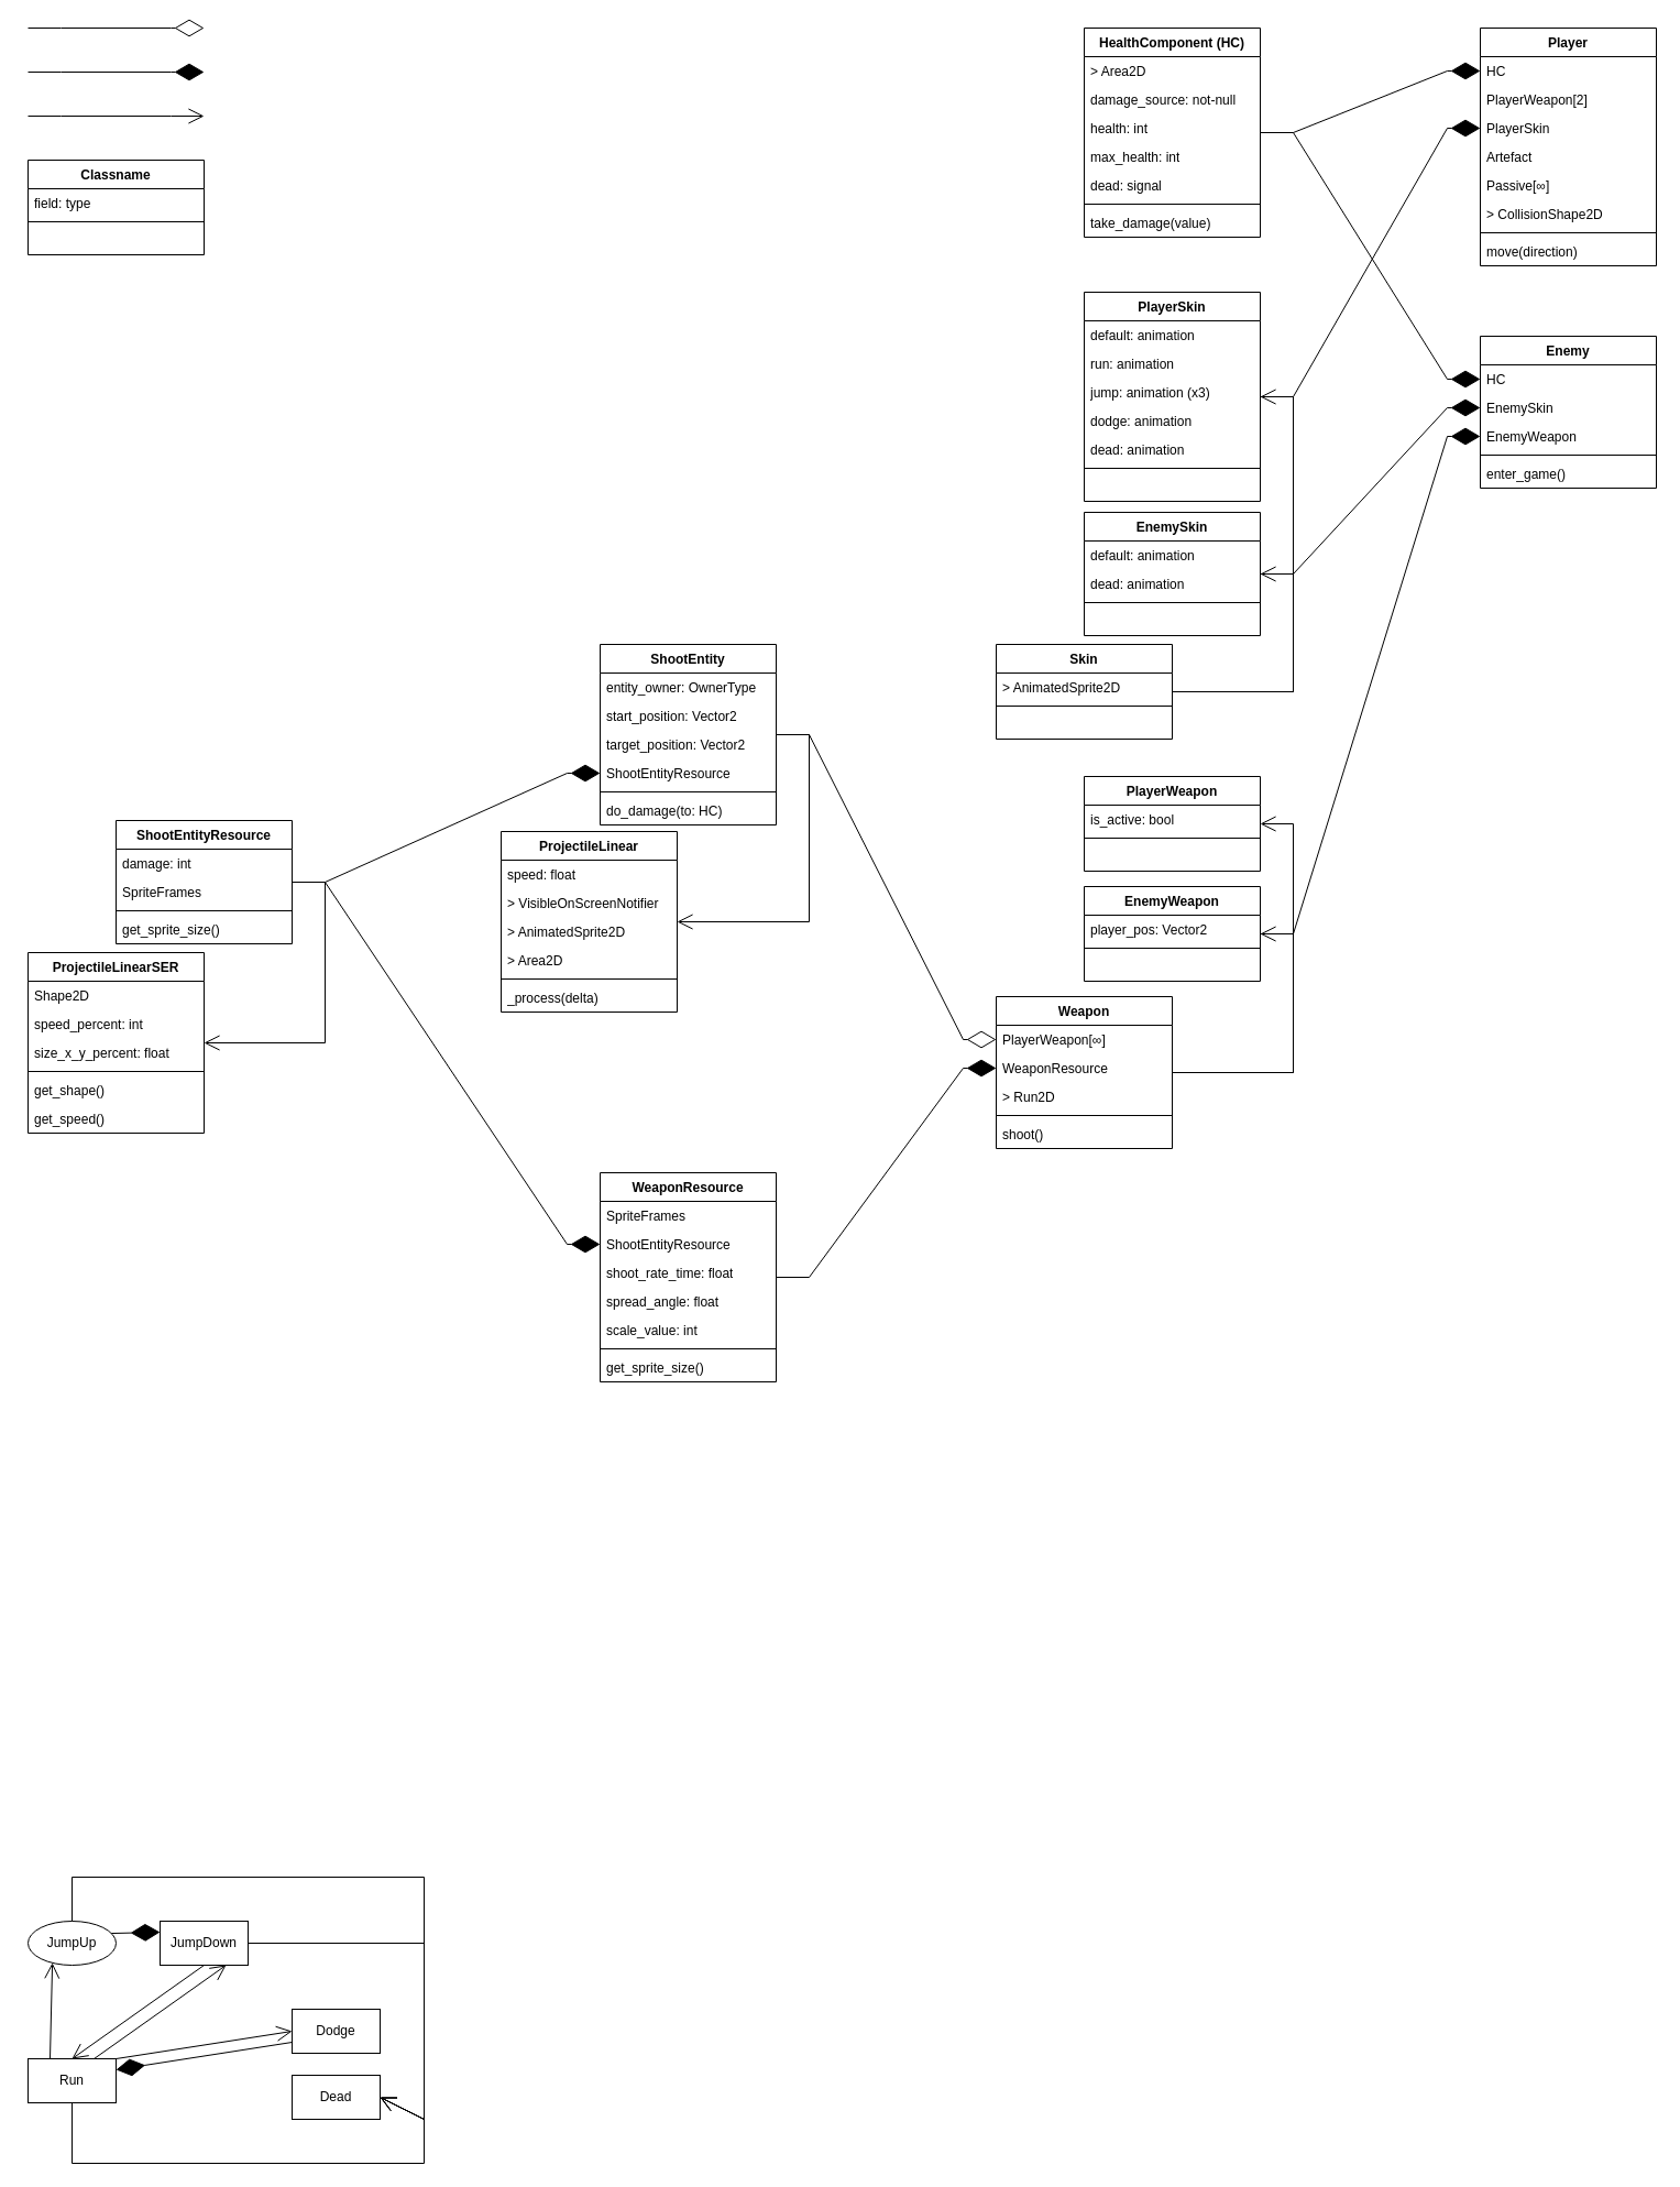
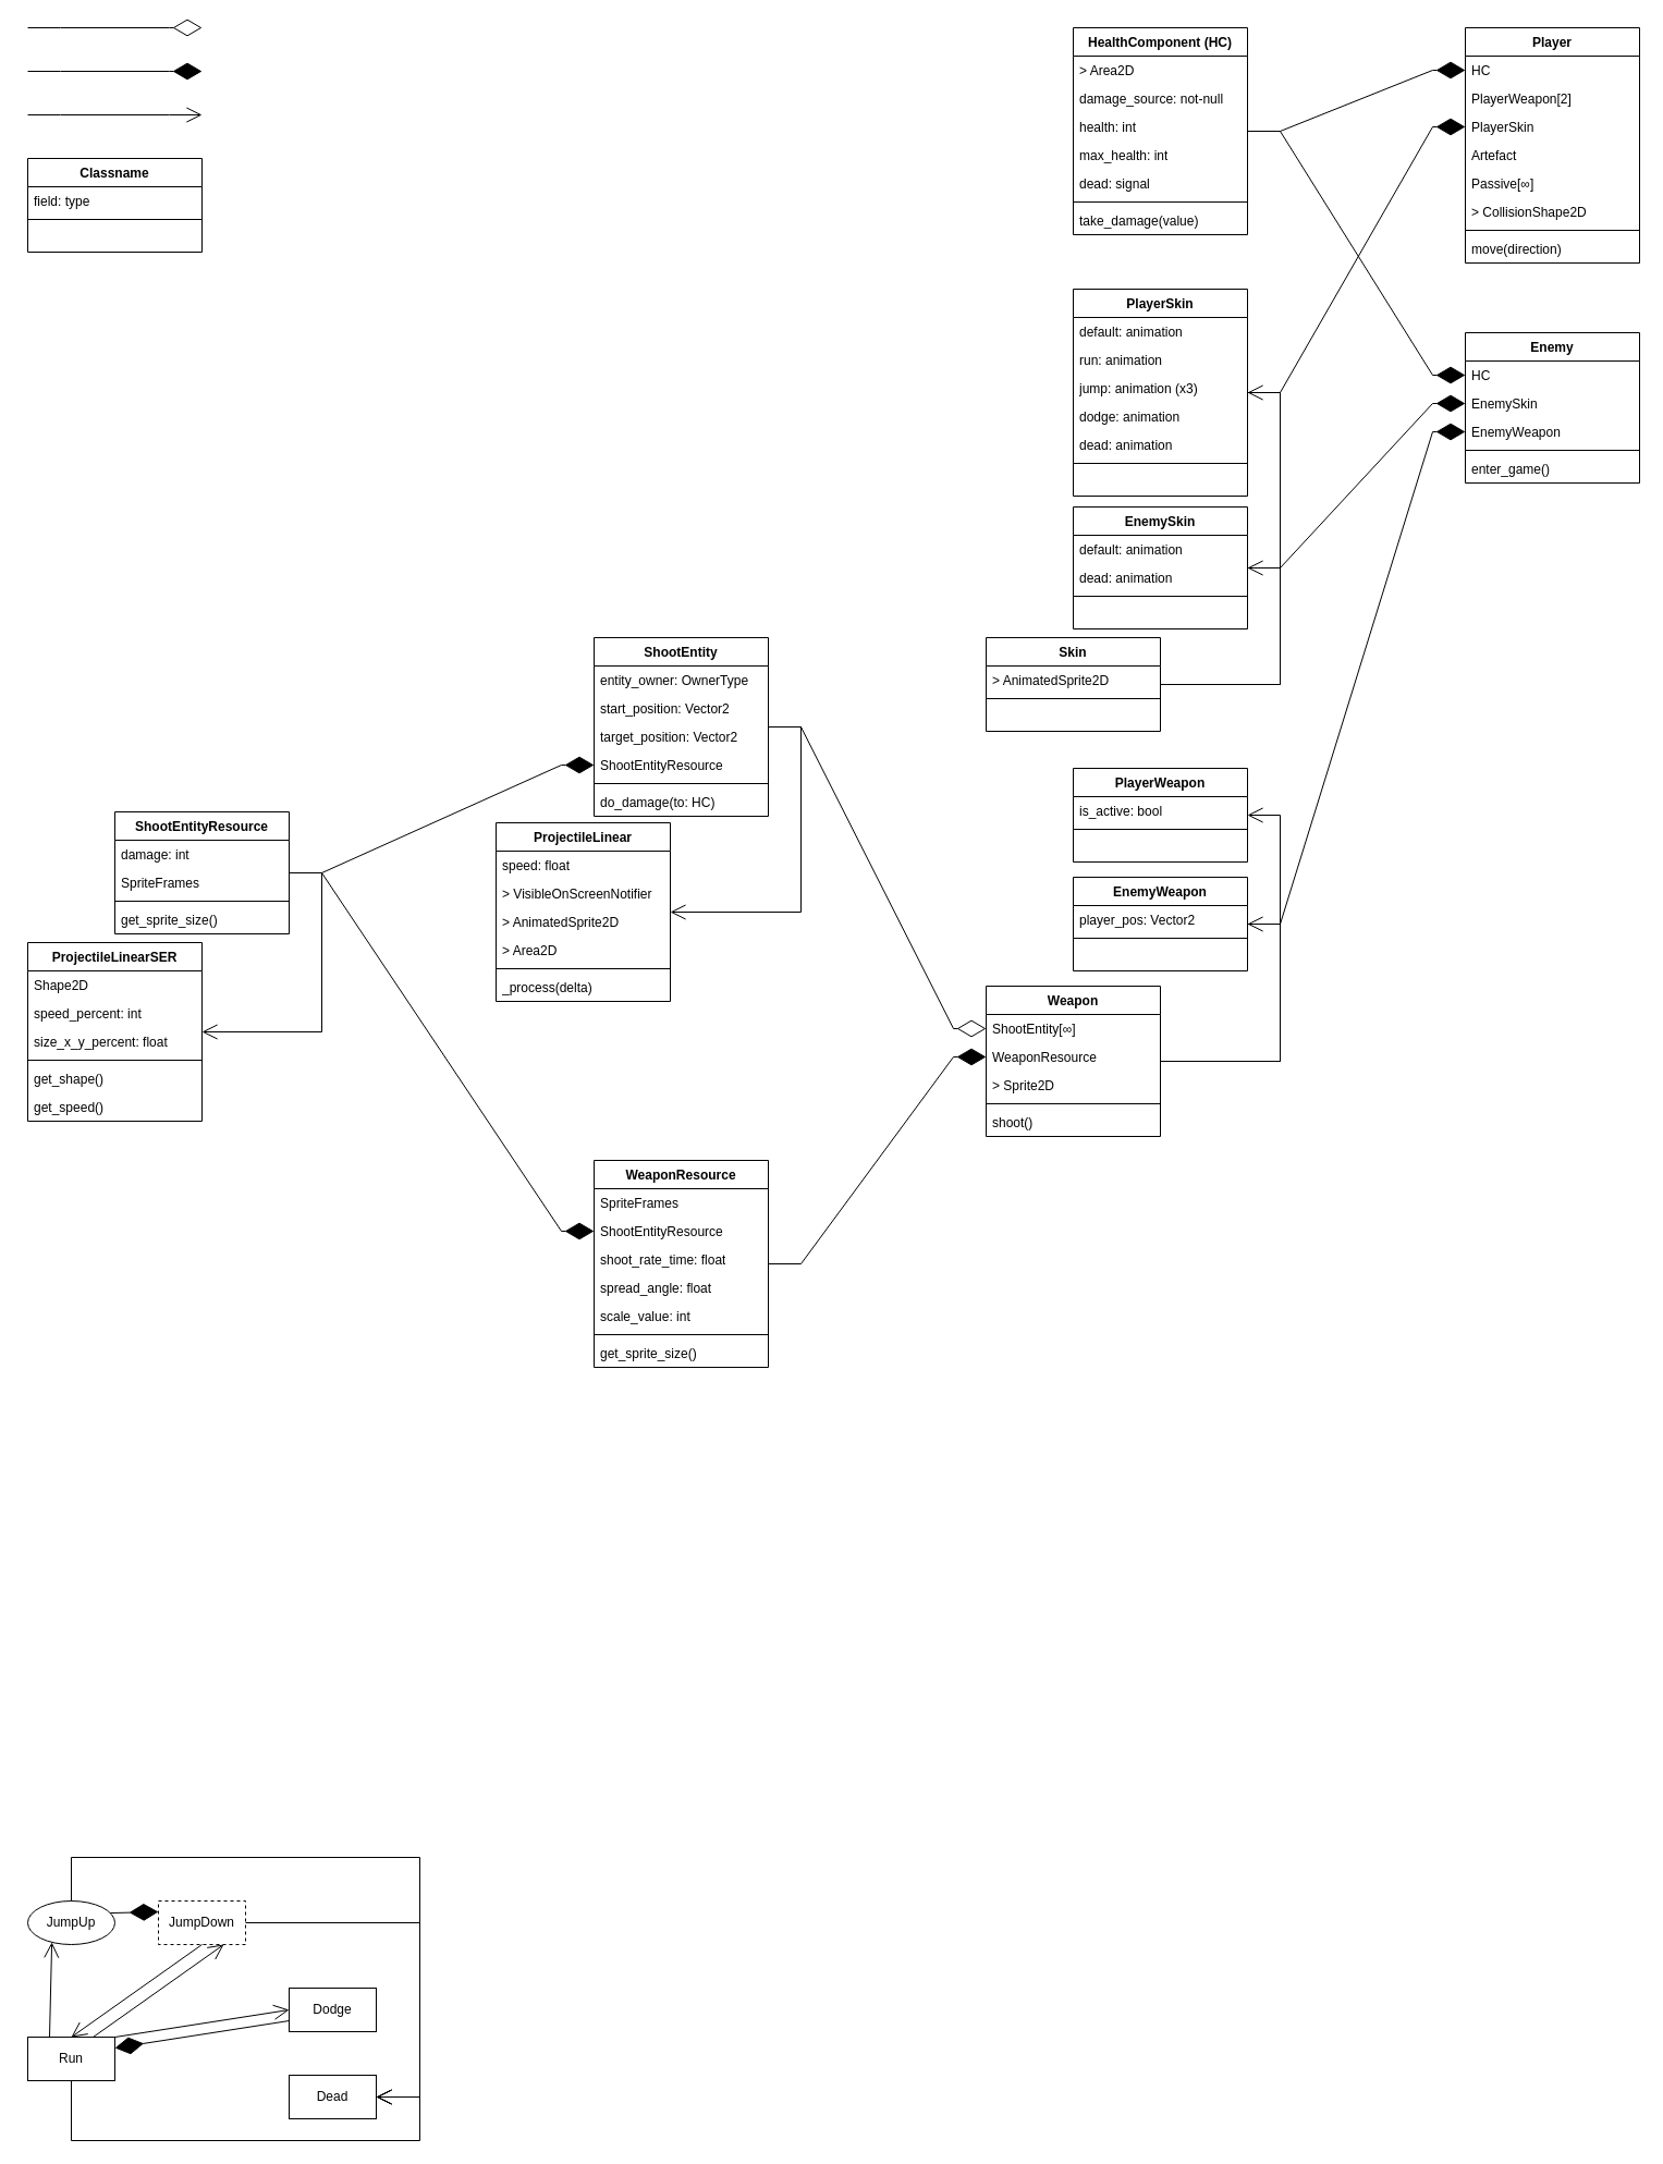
- <mxCell id="9" value="PlayerWeapon[∞]" style="text;strokeColor=none;fillColor=none;align=left;verticalAlign=top;spacingLeft=4;spacingRight=4;overflow=hidden;rotatable=0;points=[[0,0.5],[1,0.5]];portConstraint=eastwest;whiteSpace=wrap;html=1;" parent="8" vertex="1"><mxGeometry y="26" width="160" height="26" as="geometry" /></mxCell>
+ <mxCell id="9" value="ShootEntity[∞]" style="text;strokeColor=none;fillColor=none;align=left;verticalAlign=top;spacingLeft=4;spacingRight=4;overflow=hidden;rotatable=0;points=[[0,0.5],[1,0.5]];portConstraint=eastwest;whiteSpace=wrap;html=1;" parent="8" vertex="1"><mxGeometry y="26" width="160" height="26" as="geometry" /></mxCell>
- <mxCell id="11" value="&amp;gt; Run2D" style="text;strokeColor=none;fillColor=none;align=left;verticalAlign=top;spacingLeft=4;spacingRight=4;overflow=hidden;rotatable=0;points=[[0,0.5],[1,0.5]];portConstraint=eastwest;whiteSpace=wrap;html=1;" parent="8" vertex="1"><mxGeometry y="78" width="160" height="26" as="geometry" /></mxCell>
+ <mxCell id="11" value="&amp;gt; Sprite2D" style="text;strokeColor=none;fillColor=none;align=left;verticalAlign=top;spacingLeft=4;spacingRight=4;overflow=hidden;rotatable=0;points=[[0,0.5],[1,0.5]];portConstraint=eastwest;whiteSpace=wrap;html=1;" parent="8" vertex="1"><mxGeometry y="78" width="160" height="26" as="geometry" /></mxCell>
- <mxCell id="114" value="JumpDown" style="rounded=0;whiteSpace=wrap;html=1;" parent="1" vertex="1"><mxGeometry x="140" y="1740" width="80" height="40" as="geometry" /></mxCell>
+ <mxCell id="114" value="JumpDown" style="rounded=0;whiteSpace=wrap;html=1;dashed=1;" parent="1" vertex="1"><mxGeometry x="140" y="1740" width="80" height="40" as="geometry" /></mxCell>
- <mxCell id="116" value="Dead" style="rounded=0;whiteSpace=wrap;html=1;" parent="1" vertex="1"><mxGeometry x="260" y="1880" width="80" height="40" as="geometry" /></mxCell>
+ <mxCell id="116" value="Dead" style="rounded=0;whiteSpace=wrap;html=1;" parent="1" vertex="1"><mxGeometry x="260" y="1900" width="80" height="40" as="geometry" /></mxCell>
